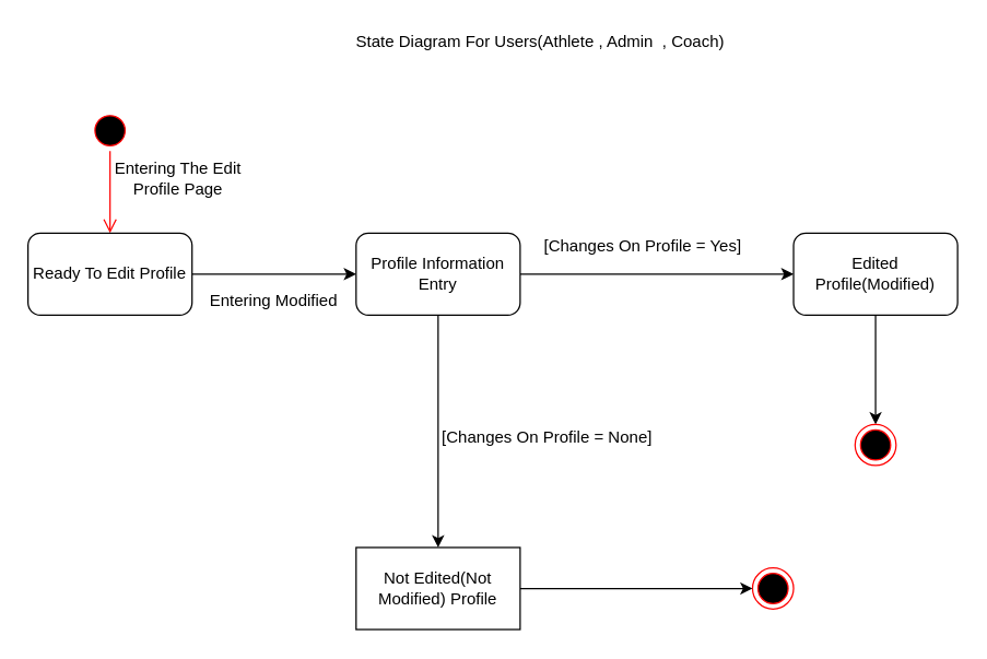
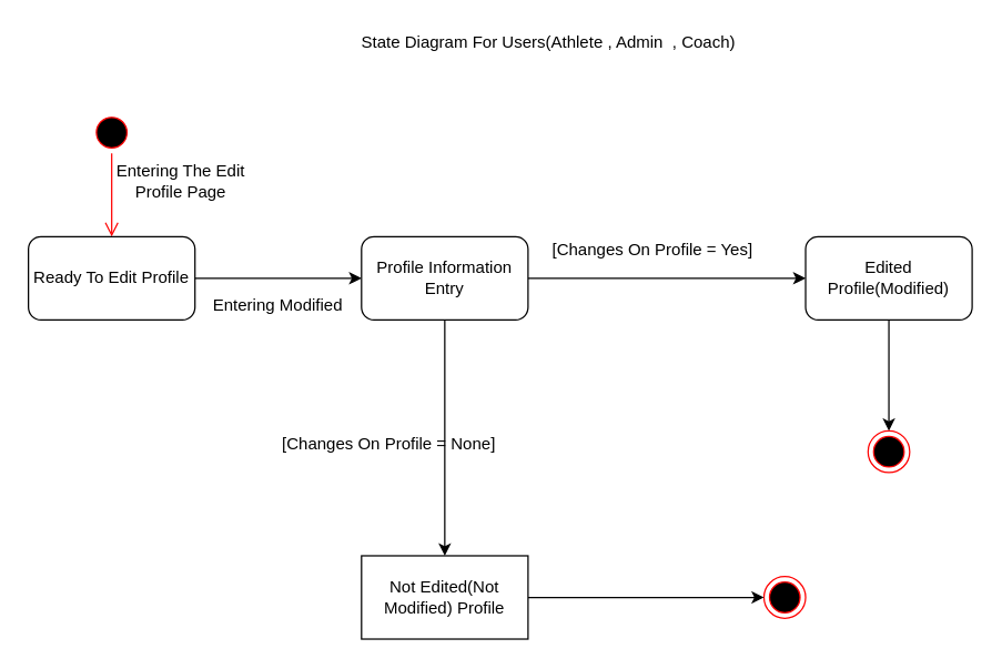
- <mxCell id="17" value="[Changes On Profile = None]" style="text;html=1;strokeColor=none;fillColor=none;align=center;verticalAlign=middle;whiteSpace=wrap;rounded=0;" vertex="1" parent="1"><mxGeometry x="320" y="310" width="160" height="20" as="geometry" /></mxCell>
+ <mxCell id="17" value="[Changes On Profile = None]" style="text;html=1;strokeColor=none;fillColor=none;align=center;verticalAlign=middle;whiteSpace=wrap;rounded=0;" vertex="1" parent="1"><mxGeometry x="200" y="310" width="160" height="20" as="geometry" /></mxCell>
